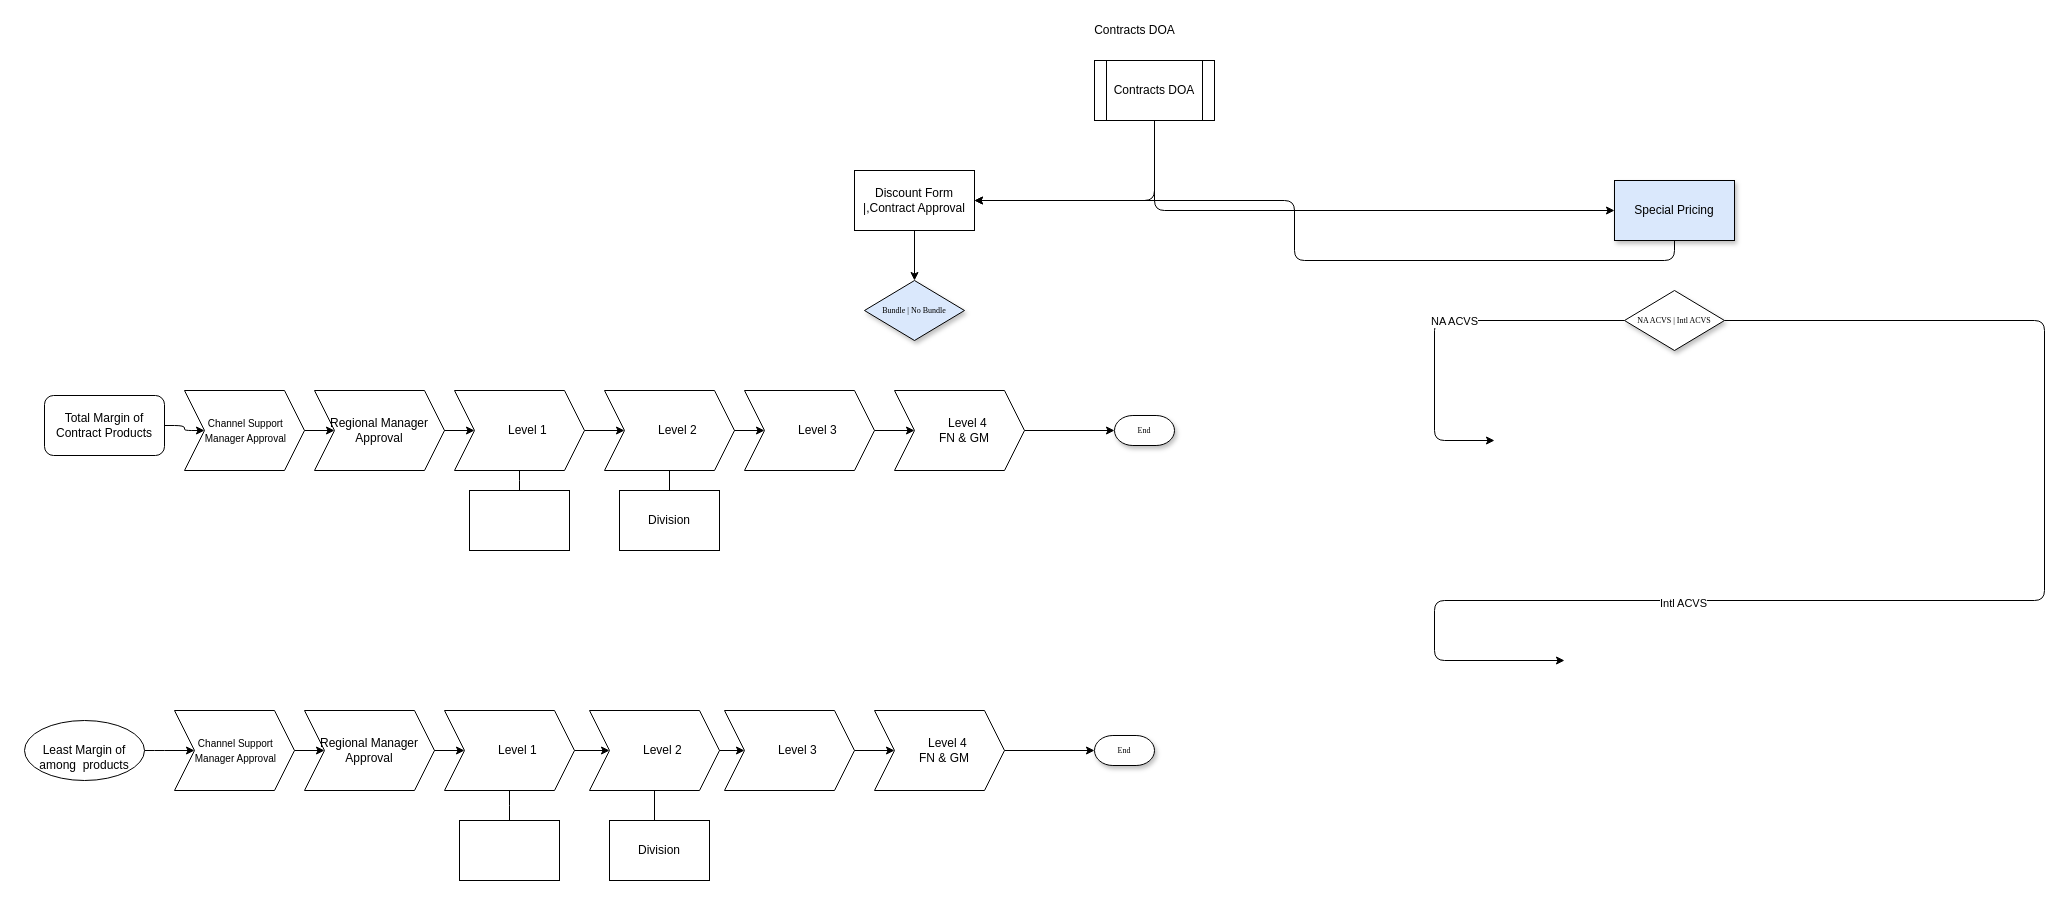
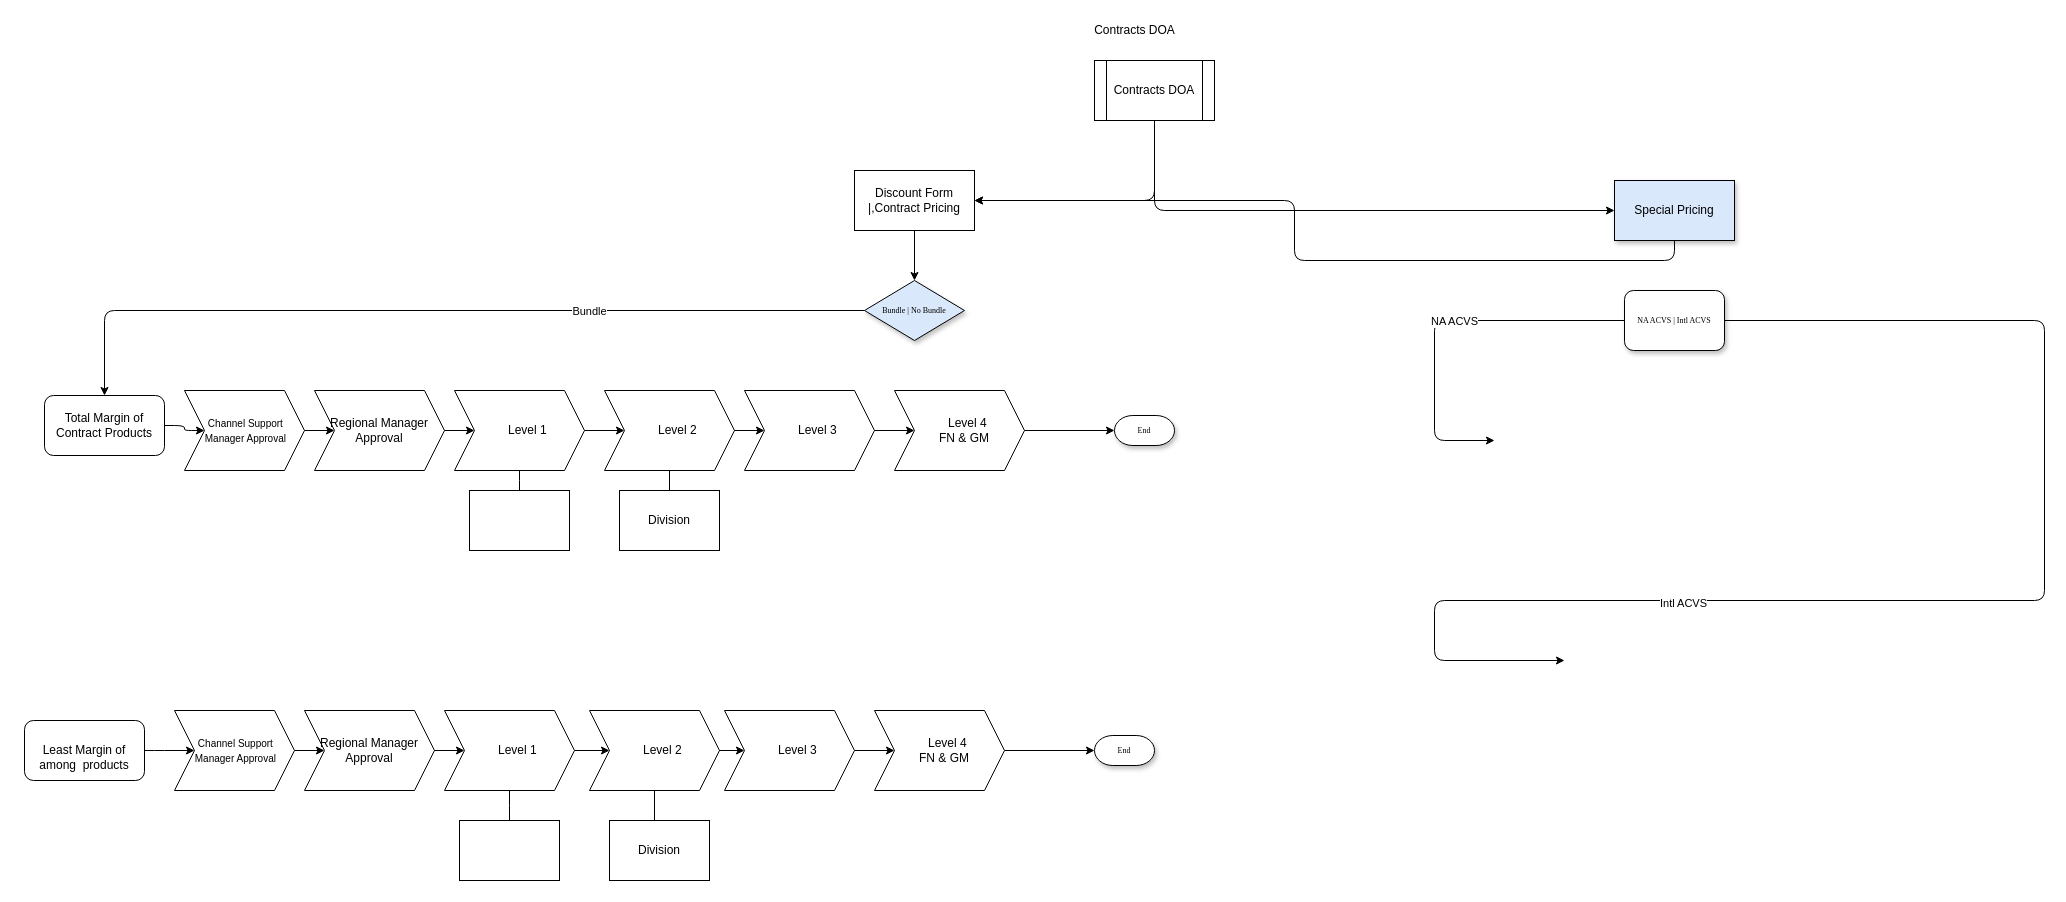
- <mxCell id="12" value="Discount Form |,Contract Approval" style="rounded=0;whiteSpace=wrap;html=1;sketch=0;" vertex="1" parent="1"><mxGeometry x="850" y="170" width="120" height="60" as="geometry" /></mxCell>
+ <mxCell id="12" value="Discount Form |,Contract Pricing" style="rounded=0;whiteSpace=wrap;html=1;sketch=0;" vertex="1" parent="1"><mxGeometry x="850" y="170" width="120" height="60" as="geometry" /></mxCell>
+ <mxCell id="4" style="edgeStyle=orthogonalEdgeStyle;curved=0;rounded=1;sketch=0;orthogonalLoop=1;jettySize=auto;html=1;exitX=0;exitY=0.5;exitDx=0;exitDy=0;entryX=0.5;entryY=0;entryDx=0;entryDy=0;" edge="1" parent="1" source="6" target="15"><mxGeometry relative="1" as="geometry"><mxPoint x="710" y="420" as="targetPoint" /></mxGeometry></mxCell>
+ <mxCell id="5" value="Bundle" style="edgeLabel;html=1;align=center;verticalAlign=middle;resizable=0;points=[];" vertex="1" connectable="0" parent="4"><mxGeometry x="0.152" y="4" relative="1" as="geometry"><mxPoint x="211" y="-4" as="offset" /></mxGeometry></mxCell>
- <mxCell id="55" value="NA ACVS | Intl ACVS" style="rhombus;whiteSpace=wrap;html=1;rounded=0;shadow=1;labelBackgroundColor=none;strokeWidth=1;fontFamily=Verdana;fontSize=8;align=center;" vertex="1" parent="1"><mxGeometry x="1620" y="290" width="100" height="60" as="geometry" /></mxCell>
+ <mxCell id="55" value="NA ACVS | Intl ACVS" style="whiteSpace=wrap;html=1;shadow=1;labelBackgroundColor=none;strokeWidth=1;fontFamily=Verdana;fontSize=8;align=center;rounded=1;" vertex="1" parent="1"><mxGeometry x="1620" y="290" width="100" height="60" as="geometry" /></mxCell>
- <mxCell id="17" value="&lt;table border=&quot;0&quot; cellpadding=&quot;0&quot; cellspacing=&quot;0&quot; width=&quot;169&quot; style=&quot;border-collapse: collapse ; width: 127pt&quot;&gt;&lt;tbody&gt;&lt;tr style=&quot;height: 15.0pt&quot;&gt;&lt;br/&gt;  &lt;td height=&quot;20&quot; width=&quot;169&quot; style=&quot;height: 15.0pt ; width: 127pt&quot;&gt;Least Margin of&lt;br/&gt;  among&amp;nbsp; products&lt;/td&gt;&lt;/tr&gt;&lt;/tbody&gt;&lt;/table&gt;" style="ellipse;whiteSpace=wrap;html=1;sketch=0;align=center;" vertex="1" parent="1"><mxGeometry x="20" y="720" width="120" height="60" as="geometry" /></mxCell>
+ <mxCell id="17" value="&lt;table border=&quot;0&quot; cellpadding=&quot;0&quot; cellspacing=&quot;0&quot; width=&quot;169&quot; style=&quot;border-collapse: collapse ; width: 127pt&quot;&gt;&lt;tbody&gt;&lt;tr style=&quot;height: 15.0pt&quot;&gt;&lt;br/&gt;  &lt;td height=&quot;20&quot; width=&quot;169&quot; style=&quot;height: 15.0pt ; width: 127pt&quot;&gt;Least Margin of&lt;br/&gt;  among&amp;nbsp; products&lt;/td&gt;&lt;/tr&gt;&lt;/tbody&gt;&lt;/table&gt;" style="rounded=1;whiteSpace=wrap;html=1;sketch=0;align=center;" vertex="1" parent="1"><mxGeometry x="20" y="720" width="120" height="60" as="geometry" /></mxCell>
